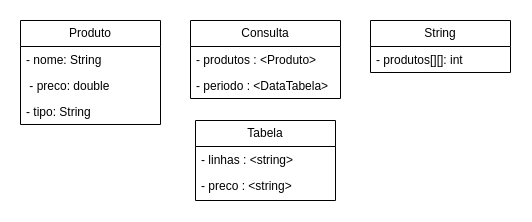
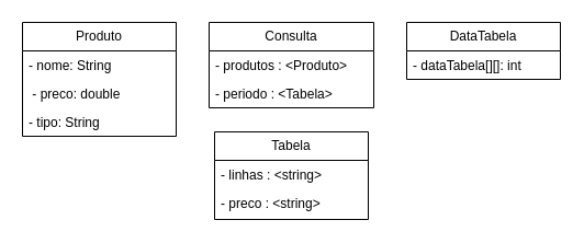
- <mxCell id="6" value="String" style="swimlane;fontStyle=0;childLayout=stackLayout;horizontal=1;startSize=26;fillColor=none;horizontalStack=0;resizeParent=1;resizeParentMax=0;resizeLast=0;collapsible=1;marginBottom=0;whiteSpace=wrap;html=1;" vertex="1" parent="1"><mxGeometry x="370" y="20" width="140" height="52" as="geometry" /></mxCell>
+ <mxCell id="6" value="DataTabela" style="swimlane;fontStyle=0;childLayout=stackLayout;horizontal=1;startSize=26;fillColor=none;horizontalStack=0;resizeParent=1;resizeParentMax=0;resizeLast=0;collapsible=1;marginBottom=0;whiteSpace=wrap;html=1;" vertex="1" parent="1"><mxGeometry x="370" y="20" width="140" height="52" as="geometry" /></mxCell>
- <mxCell id="7" value="- produtos[][]: int" style="text;strokeColor=none;fillColor=none;align=left;verticalAlign=top;spacingLeft=4;spacingRight=4;overflow=hidden;rotatable=0;points=[[0,0.5],[1,0.5]];portConstraint=eastwest;whiteSpace=wrap;html=1;" vertex="1" parent="6"><mxGeometry y="26" width="140" height="26" as="geometry" /></mxCell>
+ <mxCell id="7" value="- dataTabela[][]: int" style="text;strokeColor=none;fillColor=none;align=left;verticalAlign=top;spacingLeft=4;spacingRight=4;overflow=hidden;rotatable=0;points=[[0,0.5],[1,0.5]];portConstraint=eastwest;whiteSpace=wrap;html=1;" vertex="1" parent="6"><mxGeometry y="26" width="140" height="26" as="geometry" /></mxCell>
- <mxCell id="10" value="- periodo : &amp;lt;DataTabela&amp;gt;" style="text;strokeColor=none;fillColor=none;align=left;verticalAlign=top;spacingLeft=4;spacingRight=4;overflow=hidden;rotatable=0;points=[[0,0.5],[1,0.5]];portConstraint=eastwest;whiteSpace=wrap;html=1;" vertex="1" parent="8"><mxGeometry y="52" width="150" height="26" as="geometry" /></mxCell>
+ <mxCell id="10" value="- periodo : &amp;lt;Tabela&amp;gt;" style="text;strokeColor=none;fillColor=none;align=left;verticalAlign=top;spacingLeft=4;spacingRight=4;overflow=hidden;rotatable=0;points=[[0,0.5],[1,0.5]];portConstraint=eastwest;whiteSpace=wrap;html=1;" vertex="1" parent="8"><mxGeometry y="52" width="150" height="26" as="geometry" /></mxCell>
